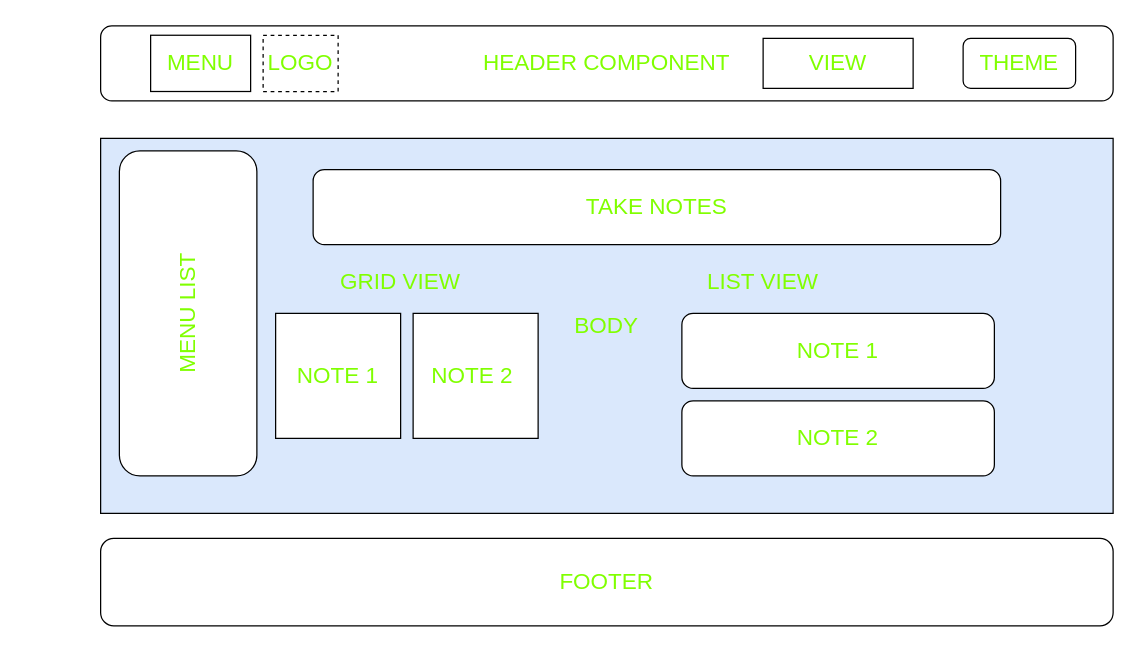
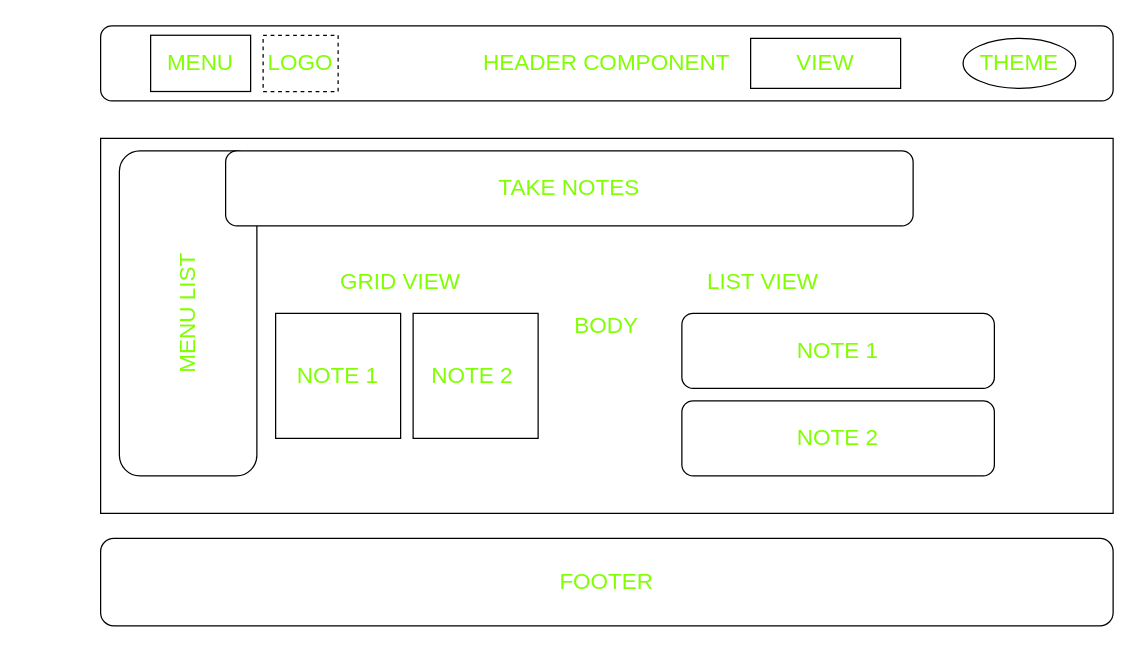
- <mxCell id="8" value="VIEW" style="rounded=0;whiteSpace=wrap;html=1;fontSize=18;fontColor=#80FF00;" parent="1" vertex="1"><mxGeometry x="610" y="30" width="120" height="40" as="geometry" /></mxCell>
+ <mxCell id="8" value="VIEW" style="rounded=0;whiteSpace=wrap;html=1;fontSize=18;fontColor=#80FF00;" parent="1" vertex="1"><mxGeometry x="600" y="30" width="120" height="40" as="geometry" /></mxCell>
- <mxCell id="9" value="THEME" style="rounded=1;whiteSpace=wrap;html=1;fontSize=18;fontColor=#80FF00;" parent="1" vertex="1"><mxGeometry x="770" y="30" width="90" height="40" as="geometry" /></mxCell>
+ <mxCell id="9" value="THEME" style="ellipse;whiteSpace=wrap;html=1;fontSize=18;fontColor=#80FF00;" parent="1" vertex="1"><mxGeometry x="770" y="30" width="90" height="40" as="geometry" /></mxCell>
- <mxCell id="10" value="TAKE NOTES" style="rounded=1;whiteSpace=wrap;html=1;fontSize=18;fontColor=#80FF00;" parent="1" vertex="1"><mxGeometry x="250" y="135" width="550" height="60" as="geometry" /></mxCell>
+ <mxCell id="10" value="TAKE NOTES" style="rounded=1;whiteSpace=wrap;html=1;fontSize=18;fontColor=#80FF00;" parent="1" vertex="1"><mxGeometry x="180" y="120" width="550" height="60" as="geometry" /></mxCell>
- <mxCell id="3" value="BODY" style="rounded=0;whiteSpace=wrap;html=1;fontSize=18;fontColor=#80FF00;fillColor=#dae8fc;" parent="1" vertex="1"><mxGeometry x="80" y="110" width="810" height="300" as="geometry" /></mxCell>
+ <mxCell id="3" value="BODY" style="rounded=0;whiteSpace=wrap;html=1;fontSize=18;fontColor=#80FF00;" parent="1" vertex="1"><mxGeometry x="80" y="110" width="810" height="300" as="geometry" /></mxCell>
